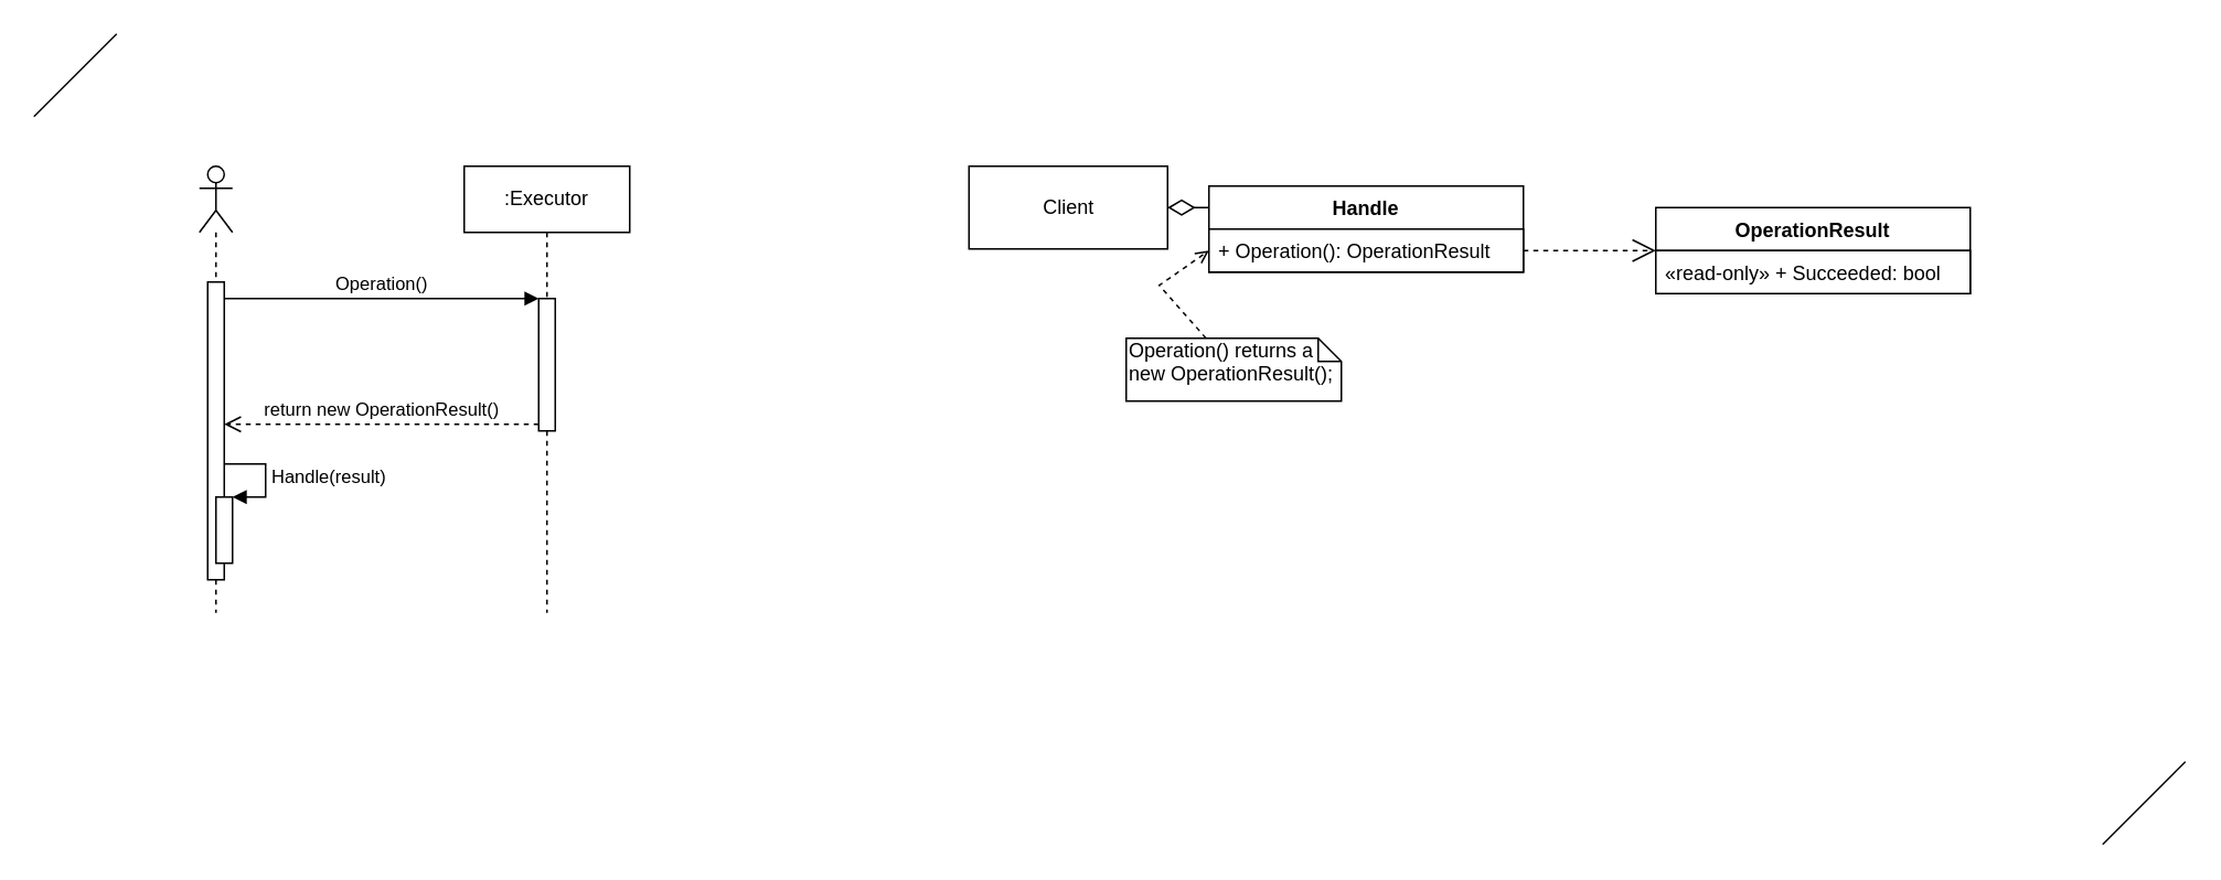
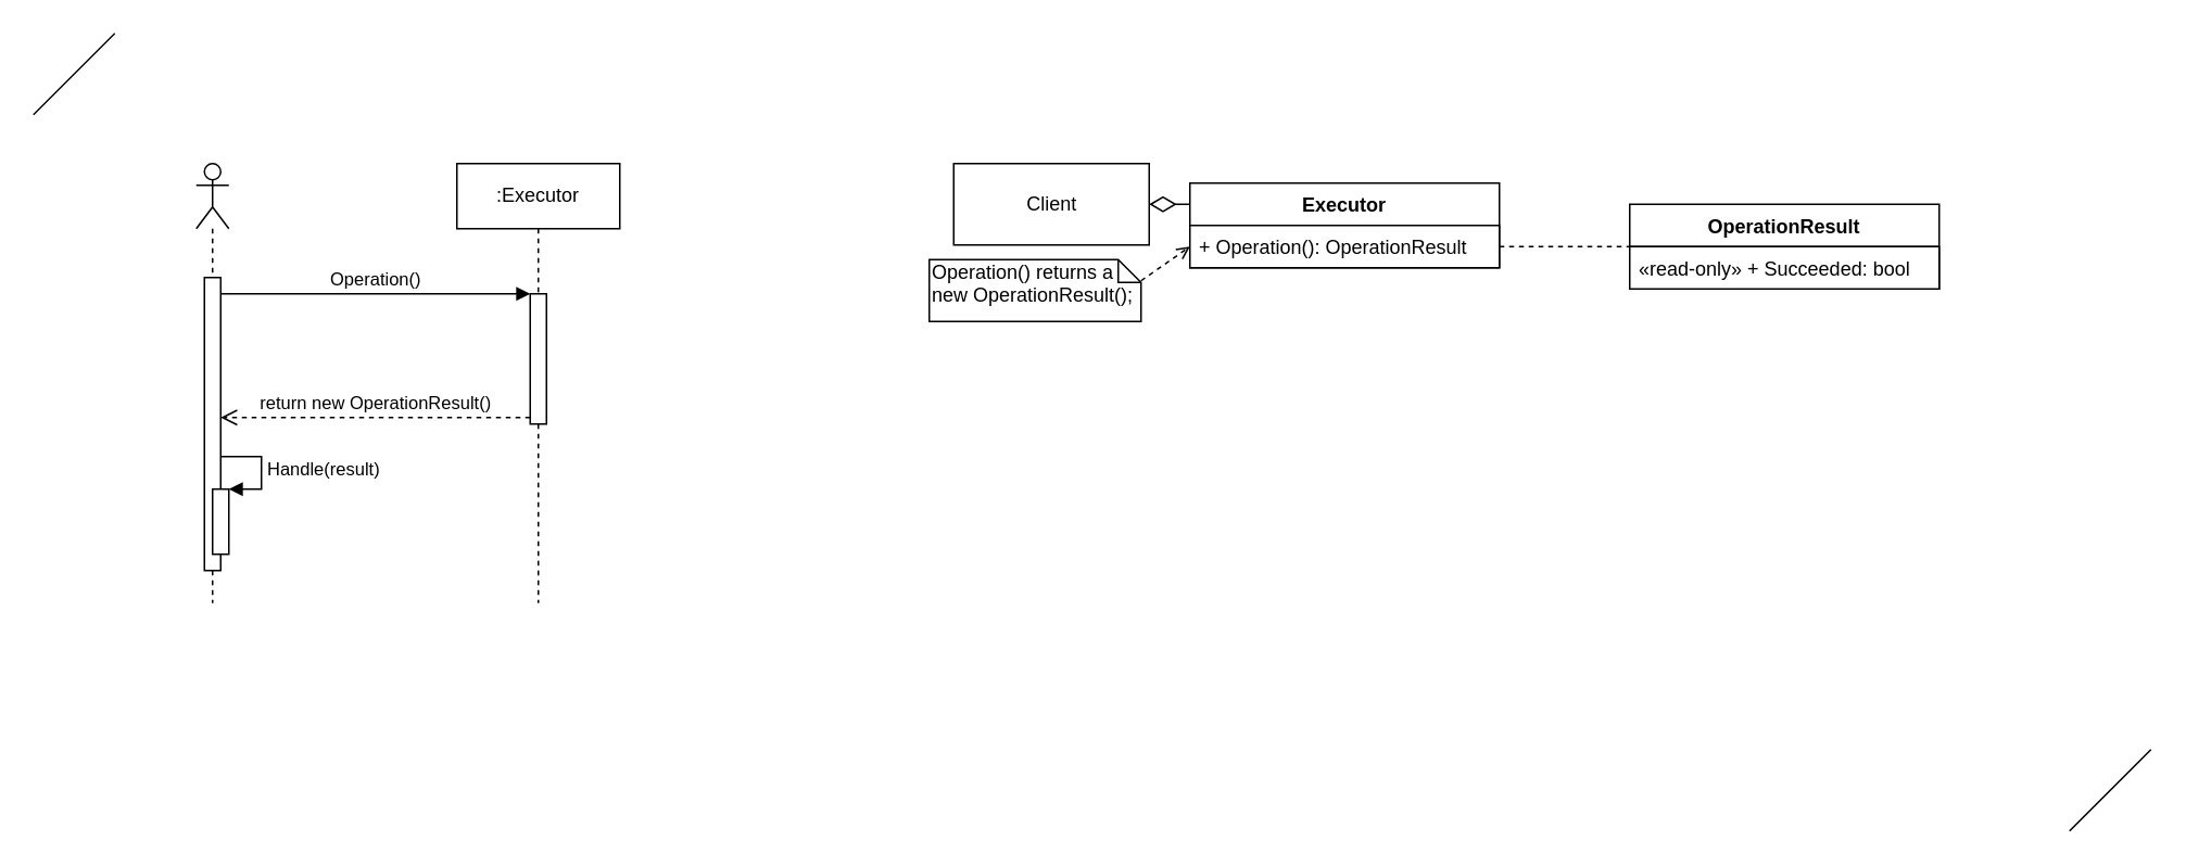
- <mxCell id="13" value="Handle" style="swimlane;fontStyle=1;align=center;verticalAlign=top;childLayout=stackLayout;horizontal=1;startSize=26;horizontalStack=0;resizeParent=1;resizeParentMax=0;resizeLast=0;collapsible=1;marginBottom=0;" vertex="1" parent="1"><mxGeometry x="730" y="112" width="190" height="52" as="geometry" /></mxCell>
+ <mxCell id="13" value="Executor" style="swimlane;fontStyle=1;align=center;verticalAlign=top;childLayout=stackLayout;horizontal=1;startSize=26;horizontalStack=0;resizeParent=1;resizeParentMax=0;resizeLast=0;collapsible=1;marginBottom=0;" vertex="1" parent="1"><mxGeometry x="730" y="112" width="190" height="52" as="geometry" /></mxCell>
- <mxCell id="16" value="" style="endArrow=open;endSize=12;dashed=1;html=1;exitX=1;exitY=0.5;exitDx=0;exitDy=0;" edge="1" parent="1" source="14" target="11"><mxGeometry width="160" relative="1" as="geometry"><mxPoint x="630" y="282" as="sourcePoint" /><mxPoint x="790" y="282" as="targetPoint" /></mxGeometry></mxCell>
+ <mxCell id="16" value="" style="endArrow=none;endSize=12;dashed=1;html=1;exitX=1;exitY=0.5;exitDx=0;exitDy=0;" edge="1" parent="1" source="14" target="11"><mxGeometry width="160" relative="1" as="geometry"><mxPoint x="630" y="282" as="sourcePoint" /><mxPoint x="790" y="282" as="targetPoint" /></mxGeometry></mxCell>
- <mxCell id="17" value="Operation() returns a new OperationResult();" style="shape=note;whiteSpace=wrap;html=1;size=14;verticalAlign=top;align=left;spacingTop=-6;" vertex="1" parent="1"><mxGeometry x="680" y="204" width="130" height="38" as="geometry" /></mxCell>
+ <mxCell id="17" value="Operation() returns a new OperationResult();" style="shape=note;whiteSpace=wrap;html=1;size=14;verticalAlign=top;align=left;spacingTop=-6;" vertex="1" parent="1"><mxGeometry x="570" y="159" width="130" height="38" as="geometry" /></mxCell>
